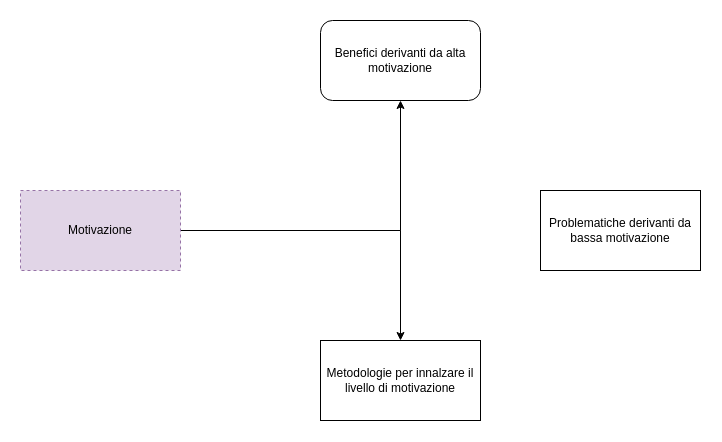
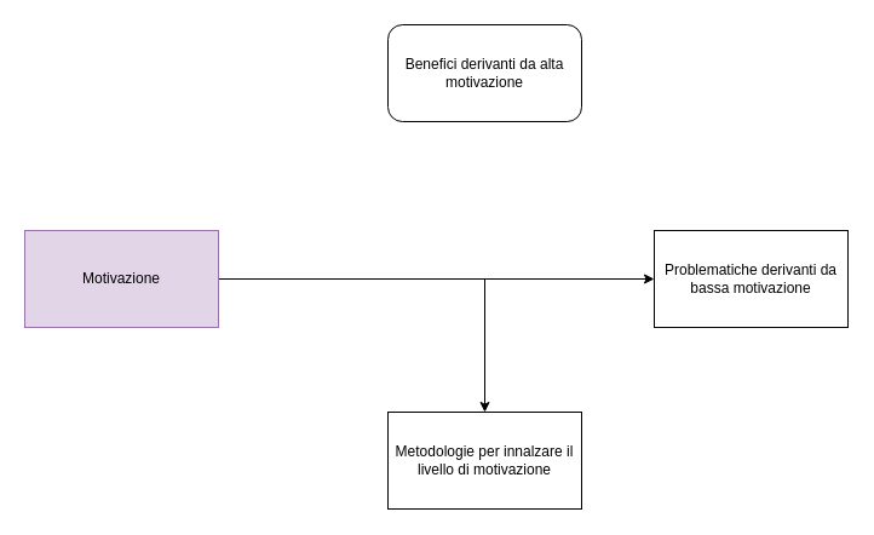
- <mxCell id="2" value="" style="edgeStyle=orthogonalEdgeStyle;rounded=0;orthogonalLoop=1;jettySize=auto;html=1;" edge="1" parent="1" source="5" target="6"><mxGeometry relative="1" as="geometry" /></mxCell>
- <mxCell id="5" value="Motivazione" style="rounded=0;whiteSpace=wrap;html=1;fillColor=#e1d5e7;strokeColor=#9673a6;dashed=1;" vertex="1" parent="1"><mxGeometry x="20" y="190" width="160" height="80" as="geometry" /></mxCell>
+ <mxCell id="5" value="Motivazione" style="rounded=0;whiteSpace=wrap;html=1;fillColor=#e1d5e7;strokeColor=#9673a6;" vertex="1" parent="1"><mxGeometry x="20" y="190" width="160" height="80" as="geometry" /></mxCell>
+ <mxCell id="3" style="edgeStyle=orthogonalEdgeStyle;rounded=0;orthogonalLoop=1;jettySize=auto;html=1;exitX=1;exitY=0.5;exitDx=0;exitDy=0;entryX=0;entryY=0.5;entryDx=0;entryDy=0;" edge="1" parent="1" source="5" target="7"><mxGeometry relative="1" as="geometry" /></mxCell>
